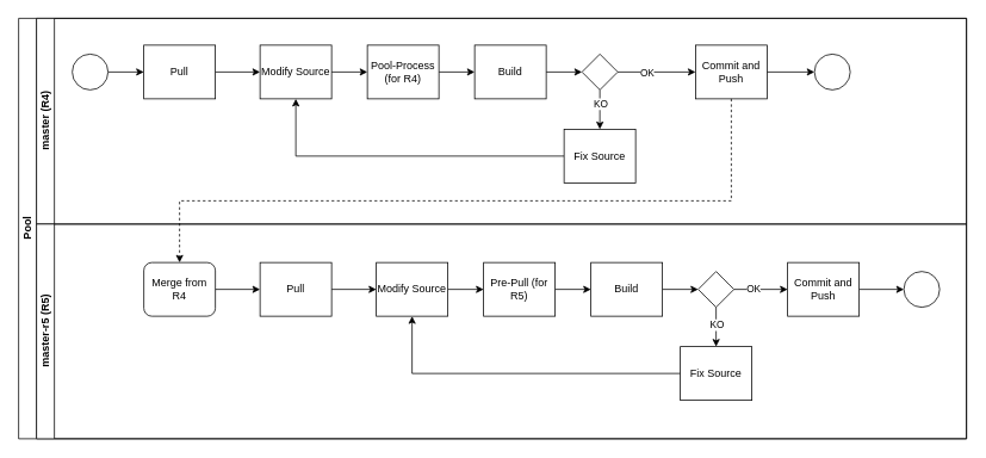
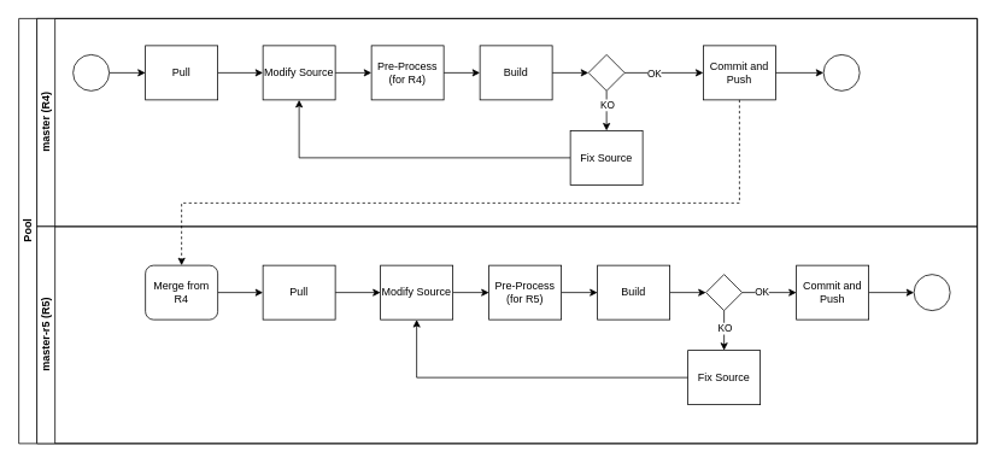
- <mxCell id="9" value="Pool-Process (for R4)" style="rounded=0;whiteSpace=wrap;html=1;fontFamily=Helvetica;fontSize=12;fontColor=#000000;align=center;" parent="3" vertex="1"><mxGeometry x="370" y="30" width="80" height="60" as="geometry" /></mxCell>
+ <mxCell id="9" value="Pre-Process (for R4)" style="rounded=0;whiteSpace=wrap;html=1;fontFamily=Helvetica;fontSize=12;fontColor=#000000;align=center;" parent="3" vertex="1"><mxGeometry x="370" y="30" width="80" height="60" as="geometry" /></mxCell>
- <mxCell id="29" value="Pre-Pull (for R5)" style="rounded=0;whiteSpace=wrap;html=1;fontFamily=Helvetica;fontSize=12;fontColor=#000000;align=center;" vertex="1" parent="25"><mxGeometry x="500" y="43" width="80" height="60" as="geometry" /></mxCell>
+ <mxCell id="29" value="Pre-Process (for R5)" style="rounded=0;whiteSpace=wrap;html=1;fontFamily=Helvetica;fontSize=12;fontColor=#000000;align=center;" vertex="1" parent="25"><mxGeometry x="500" y="43" width="80" height="60" as="geometry" /></mxCell>
